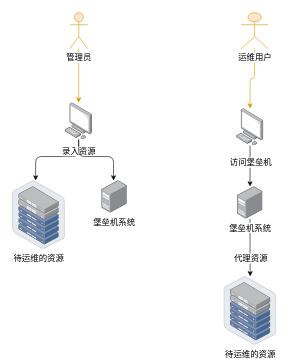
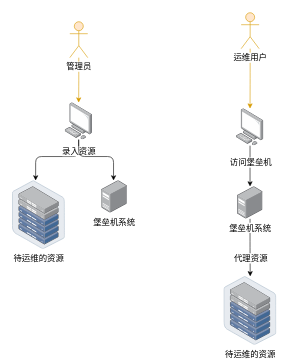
- <mxCell id="3" value="管理员" style="shape=umlActor;verticalLabelPosition=bottom;labelBackgroundColor=#ffffff;verticalAlign=top;html=1;outlineConnect=0;fontSize=14;fillColor=#ffe6cc;strokeColor=#d79b00;" parent="1" vertex="1"><mxGeometry x="116" y="20" width="30" height="60" as="geometry" /></mxCell>
+ <mxCell id="3" value="管理员" style="shape=umlActor;verticalLabelPosition=bottom;labelBackgroundColor=#ffffff;verticalAlign=top;html=1;outlineConnect=0;fontSize=14;fillColor=#ffe6cc;strokeColor=#d79b00;" parent="1" vertex="1"><mxGeometry x="116" y="35" width="30" height="60" as="geometry" /></mxCell>
- <mxCell id="7" value="运维用户" style="shape=umlActor;verticalLabelPosition=bottom;labelBackgroundColor=#ffffff;verticalAlign=top;html=1;outlineConnect=0;fontSize=14;fillColor=#ffe6cc;strokeColor=#d79b00;" parent="1" vertex="1"><mxGeometry x="402" y="20" width="45" height="60" as="geometry" /></mxCell>
+ <mxCell id="7" value="运维用户" style="shape=umlActor;verticalLabelPosition=bottom;labelBackgroundColor=#ffffff;verticalAlign=top;html=1;outlineConnect=0;fontSize=14;fillColor=#ffe6cc;strokeColor=#d79b00;" parent="1" vertex="1"><mxGeometry x="402" y="20" width="30" height="60" as="geometry" /></mxCell>
